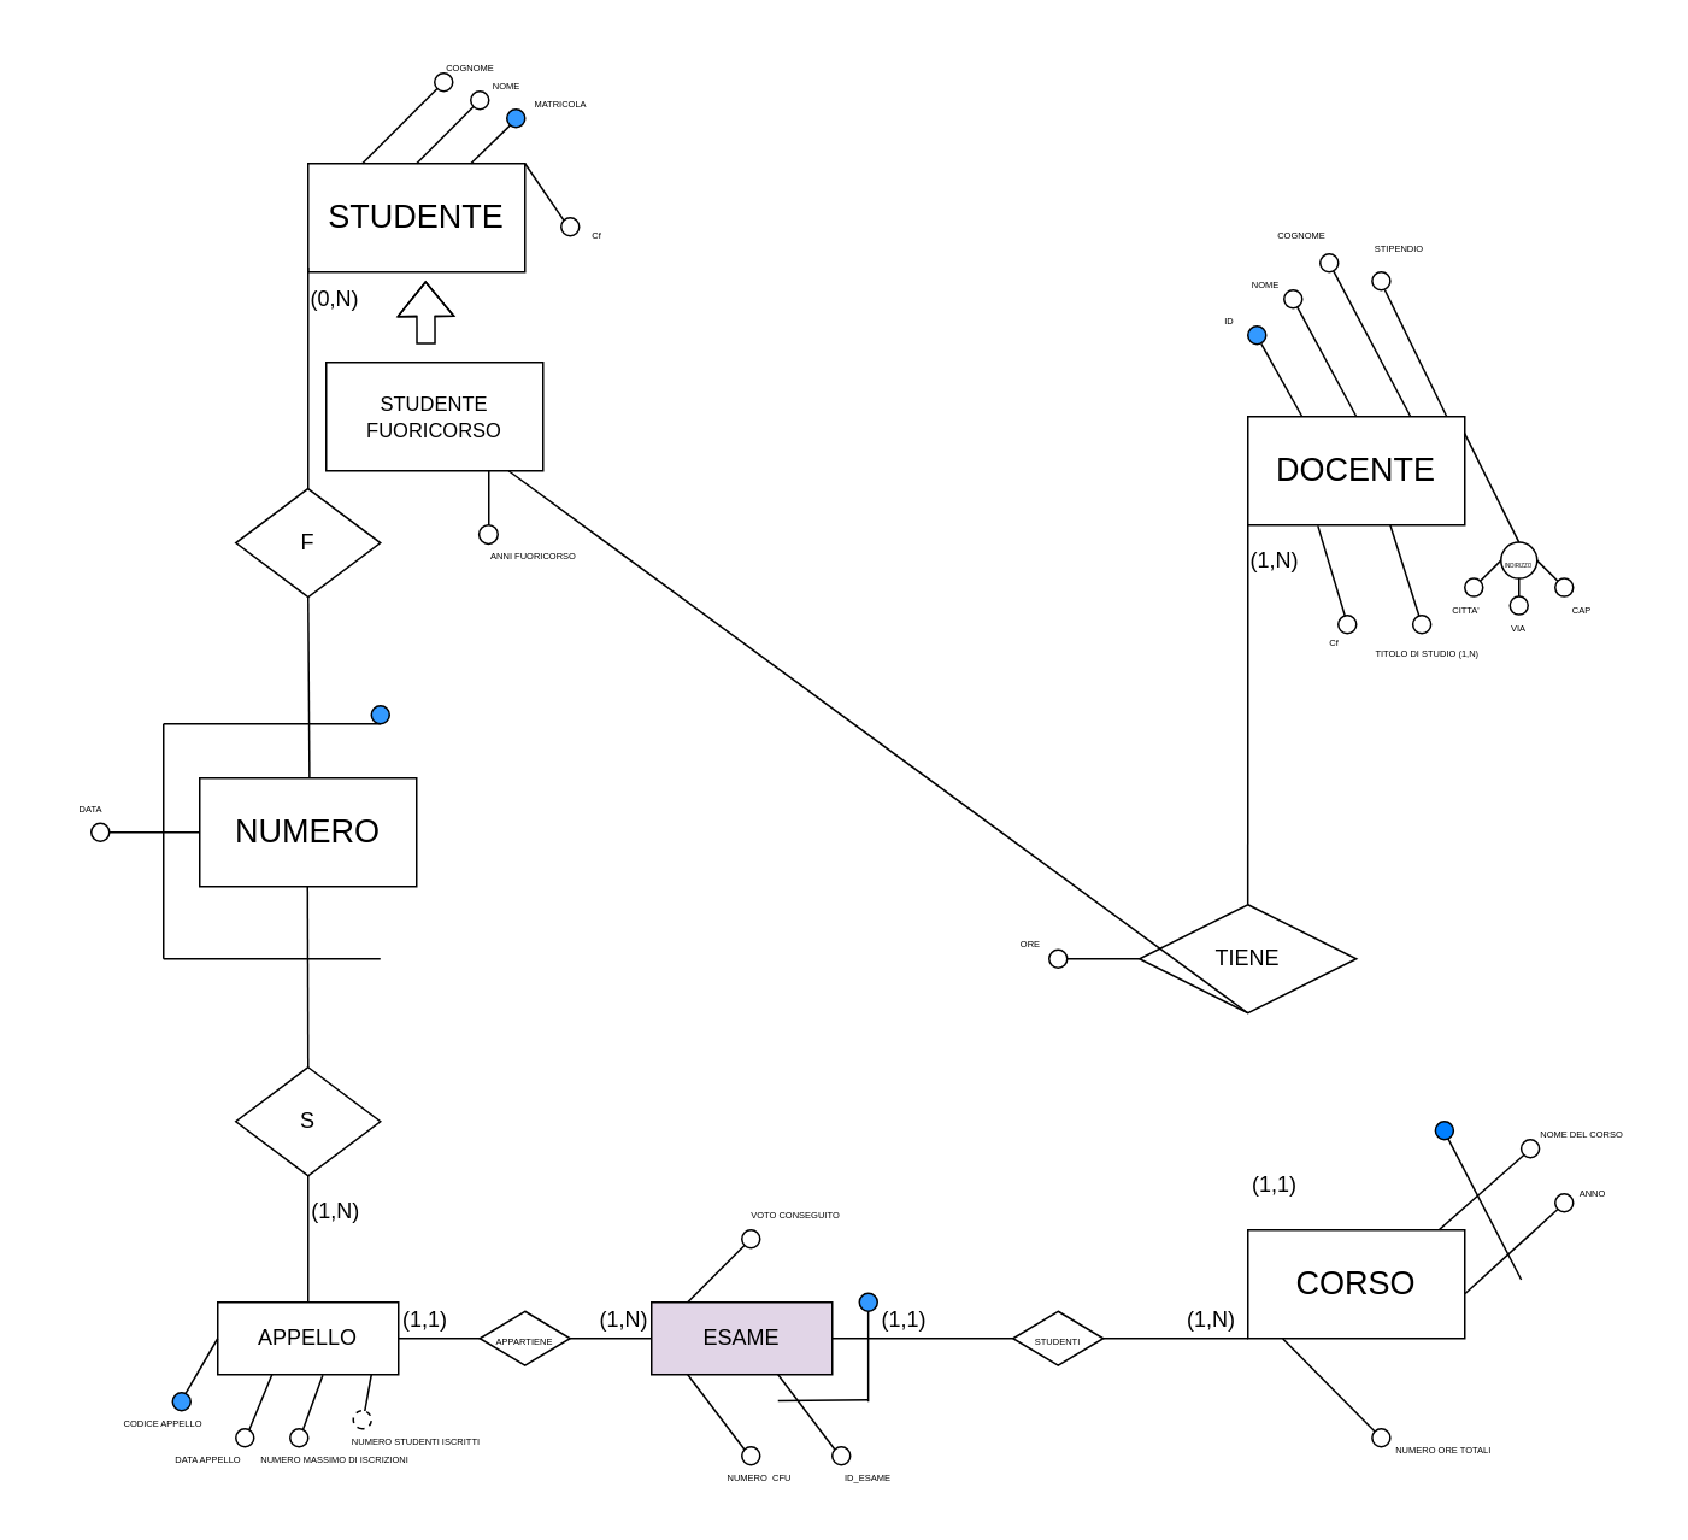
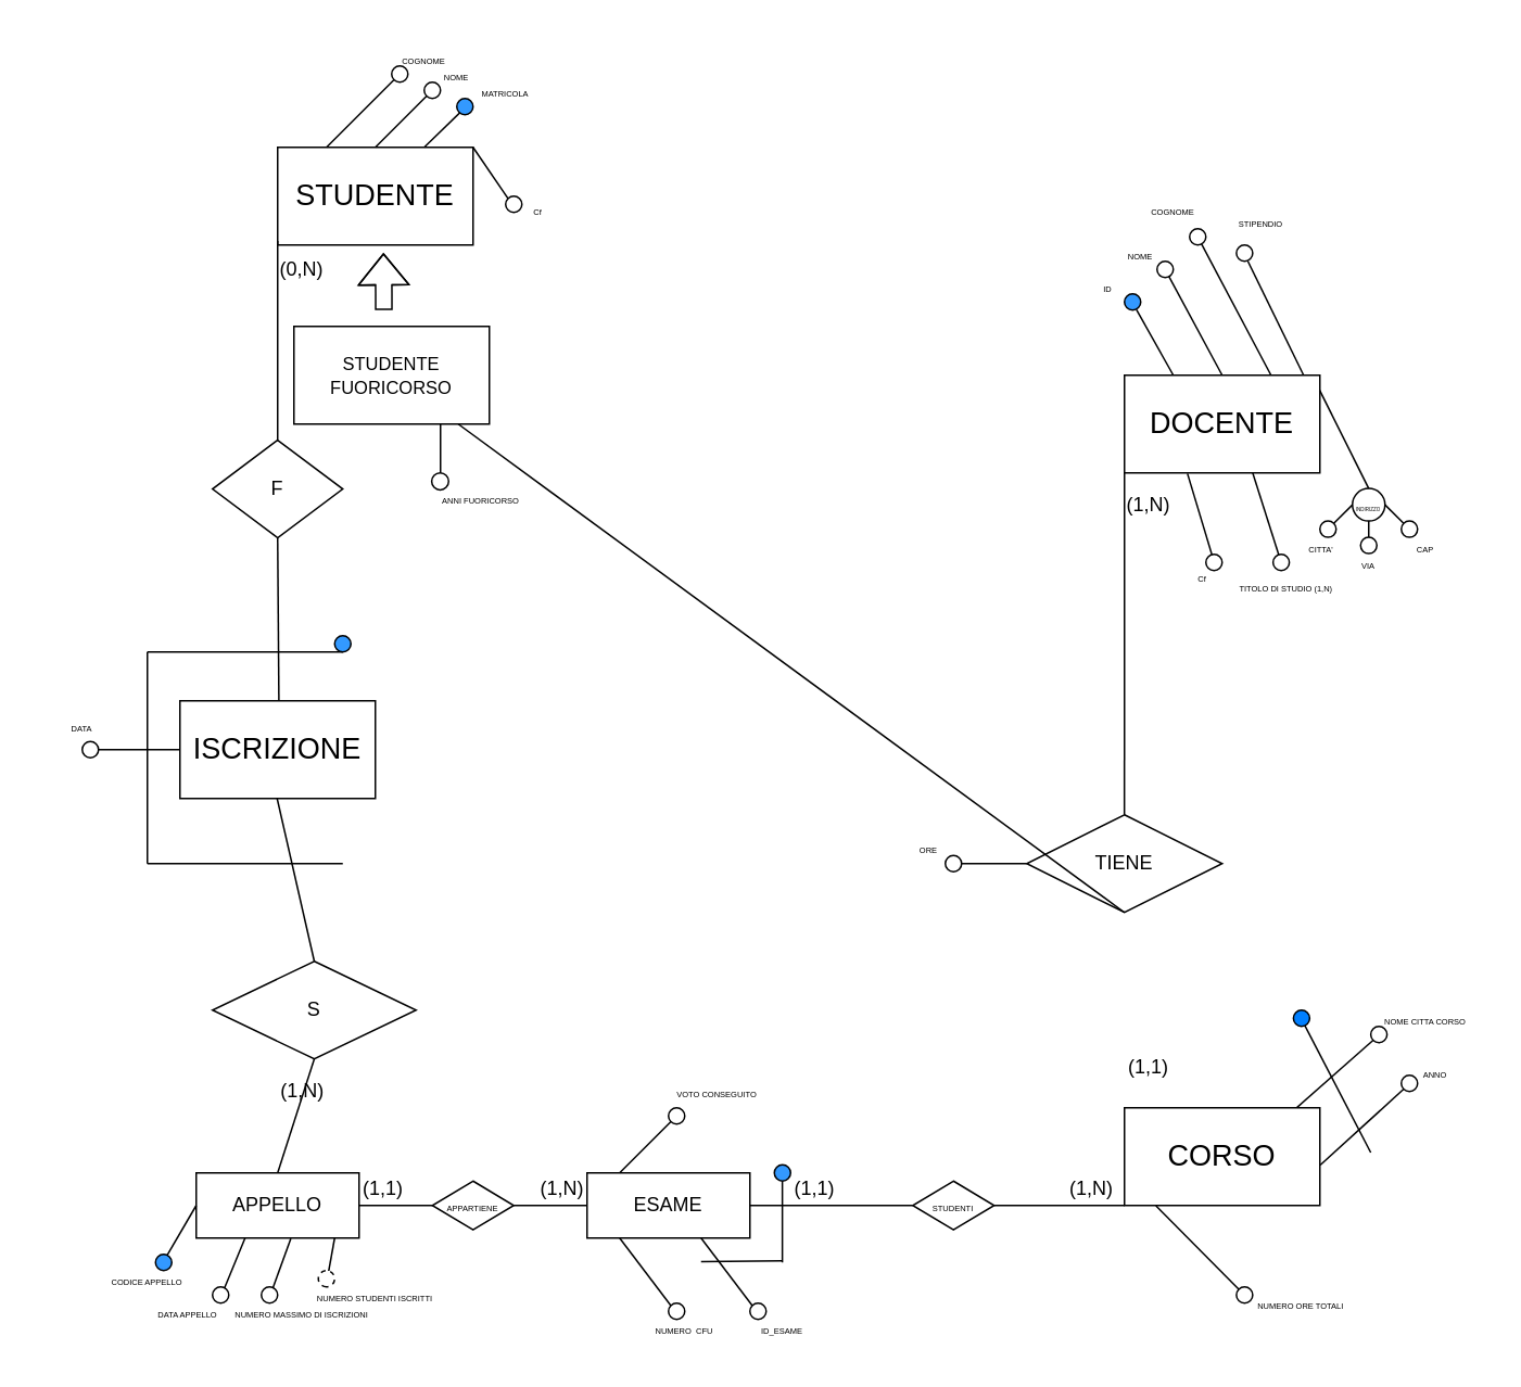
- <mxCell id="47" value="&lt;span style=&quot;font-size: 18px;&quot;&gt;NUMERO&lt;/span&gt;" style="rounded=0;whiteSpace=wrap;html=1;" parent="1" vertex="1"><mxGeometry x="110" y="430" width="120" height="60" as="geometry" /></mxCell>
+ <mxCell id="47" value="&lt;span style=&quot;font-size: 18px;&quot;&gt;ISCRIZIONE&lt;/span&gt;" style="rounded=0;whiteSpace=wrap;html=1;" parent="1" vertex="1"><mxGeometry x="110" y="430" width="120" height="60" as="geometry" /></mxCell>
- <mxCell id="51" value="S" style="shape=rhombus;perimeter=rhombusPerimeter;whiteSpace=wrap;html=1;align=center;" parent="1" vertex="1"><mxGeometry x="130" y="590" width="80" height="60" as="geometry" /></mxCell>
+ <mxCell id="51" value="S" style="shape=rhombus;perimeter=rhombusPerimeter;whiteSpace=wrap;html=1;align=center;" parent="1" vertex="1"><mxGeometry x="130" y="590" width="125" height="60" as="geometry" /></mxCell>
- <mxCell id="43" value="&lt;font style=&quot;font-size: 5px;&quot;&gt;NOME DEL CORSO&lt;/font&gt;" style="text;html=1;align=center;verticalAlign=middle;whiteSpace=wrap;rounded=0;" parent="1" vertex="1"><mxGeometry x="845" y="610" width="60" height="30" as="geometry" /></mxCell>
+ <mxCell id="43" value="&lt;font style=&quot;font-size: 5px;&quot;&gt;NOME CITTA CORSO&lt;/font&gt;" style="text;html=1;align=center;verticalAlign=middle;whiteSpace=wrap;rounded=0;" parent="1" vertex="1"><mxGeometry x="845" y="610" width="60" height="30" as="geometry" /></mxCell>
- <mxCell id="81" value="ESAME" style="whiteSpace=wrap;html=1;align=center;fillColor=#e1d5e7;" parent="1" vertex="1"><mxGeometry x="360" y="720" width="100" height="40" as="geometry" /></mxCell>
+ <mxCell id="81" value="ESAME" style="whiteSpace=wrap;html=1;align=center;" parent="1" vertex="1"><mxGeometry x="360" y="720" width="100" height="40" as="geometry" /></mxCell>
